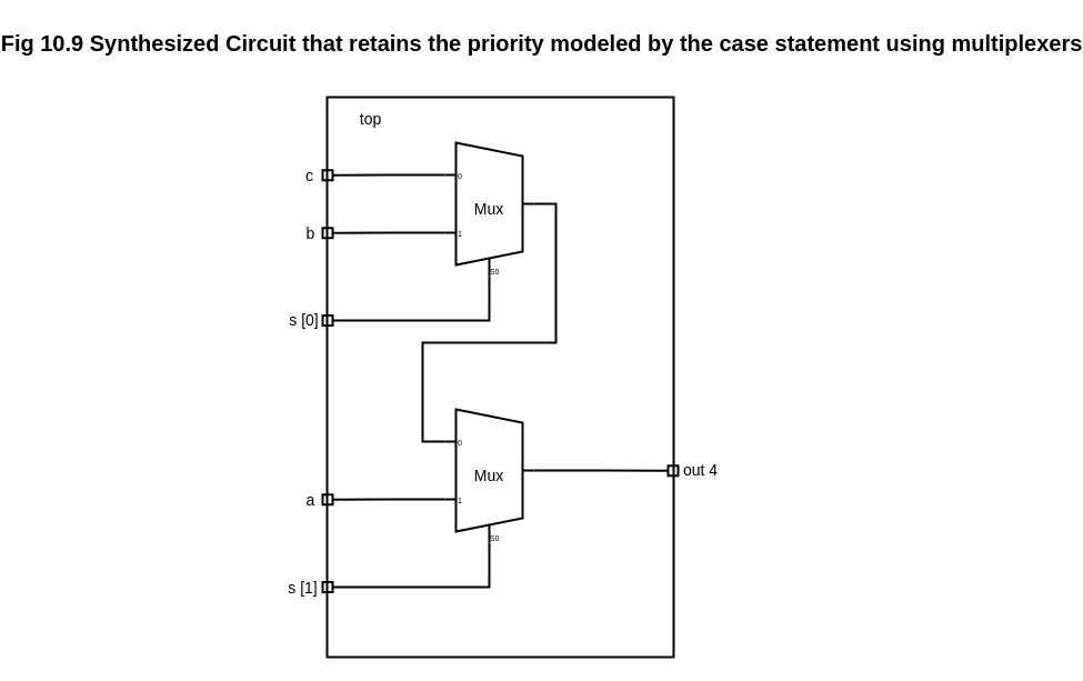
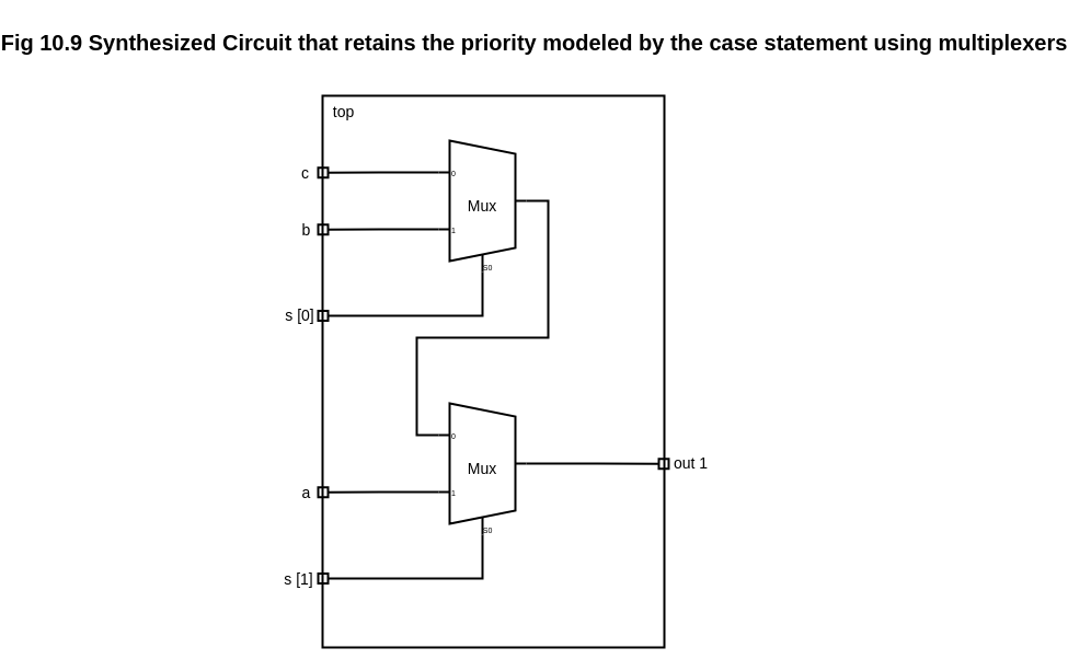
- <mxCell id="12" value="top" style="text;html=1;align=center;verticalAlign=middle;resizable=0;points=[];autosize=1;strokeColor=none;fillColor=none;strokeWidth=2;fontSize=14;" vertex="1" parent="1"><mxGeometry x="307" y="92" width="37" height="29" as="geometry" /></mxCell>
+ <mxCell id="12" value="top" style="text;html=1;align=center;verticalAlign=middle;resizable=0;points=[];autosize=1;strokeColor=none;fillColor=none;strokeWidth=2;fontSize=14;" vertex="1" parent="1"><mxGeometry x="287" y="87" width="37" height="29" as="geometry" /></mxCell>
- <mxCell id="18" value="out 4" style="text;html=1;align=center;verticalAlign=middle;resizable=0;points=[];autosize=1;strokeColor=none;fillColor=none;strokeWidth=2;fontSize=14;" vertex="1" parent="1"><mxGeometry x="598" y="408" width="49" height="29" as="geometry" /></mxCell>
+ <mxCell id="18" value="out 1" style="text;html=1;align=center;verticalAlign=middle;resizable=0;points=[];autosize=1;strokeColor=none;fillColor=none;strokeWidth=2;fontSize=14;" vertex="1" parent="1"><mxGeometry x="598" y="408" width="49" height="29" as="geometry" /></mxCell>
